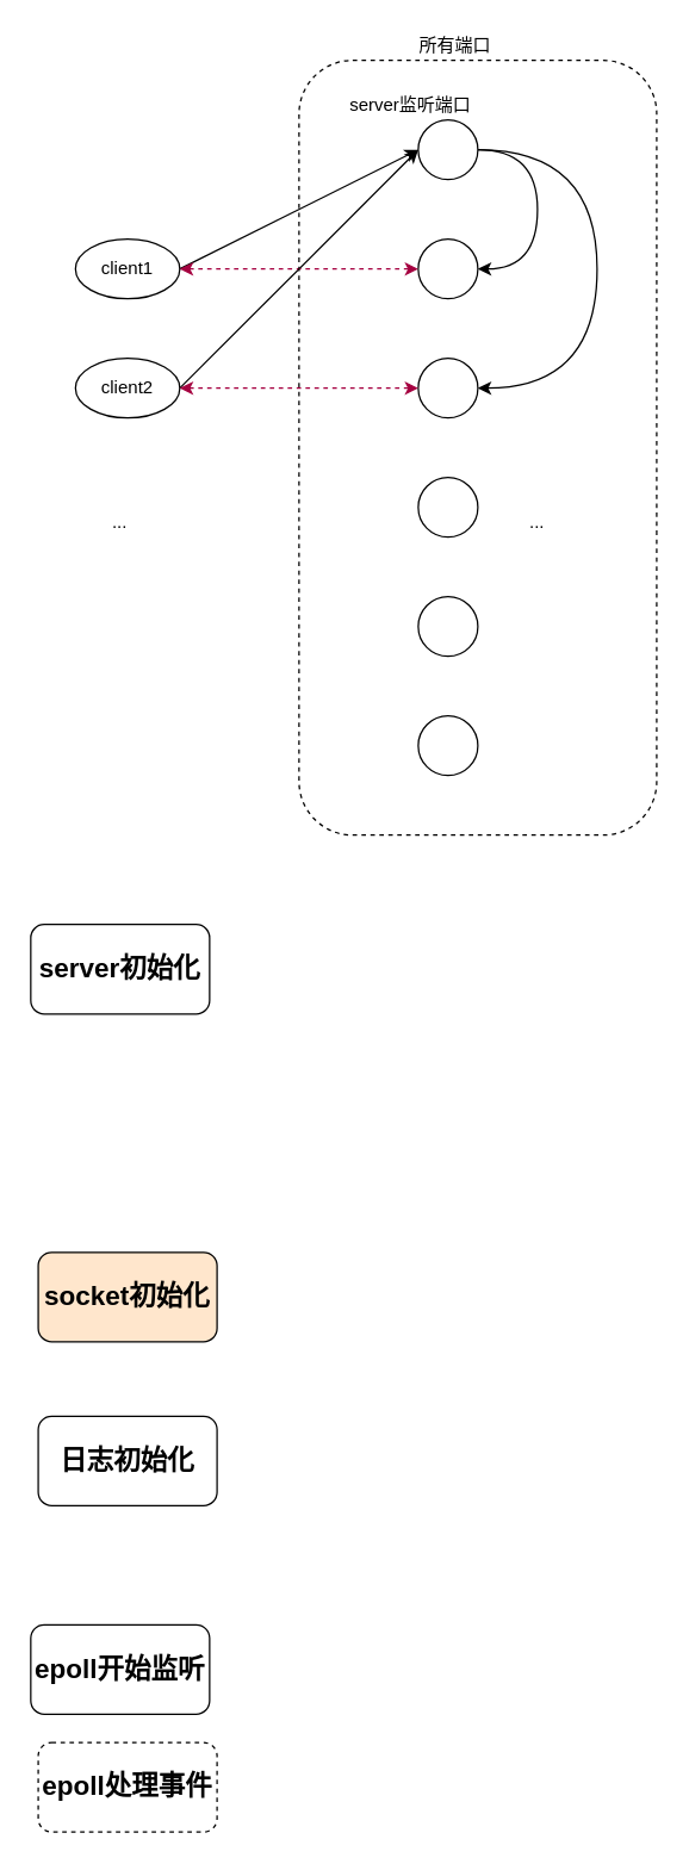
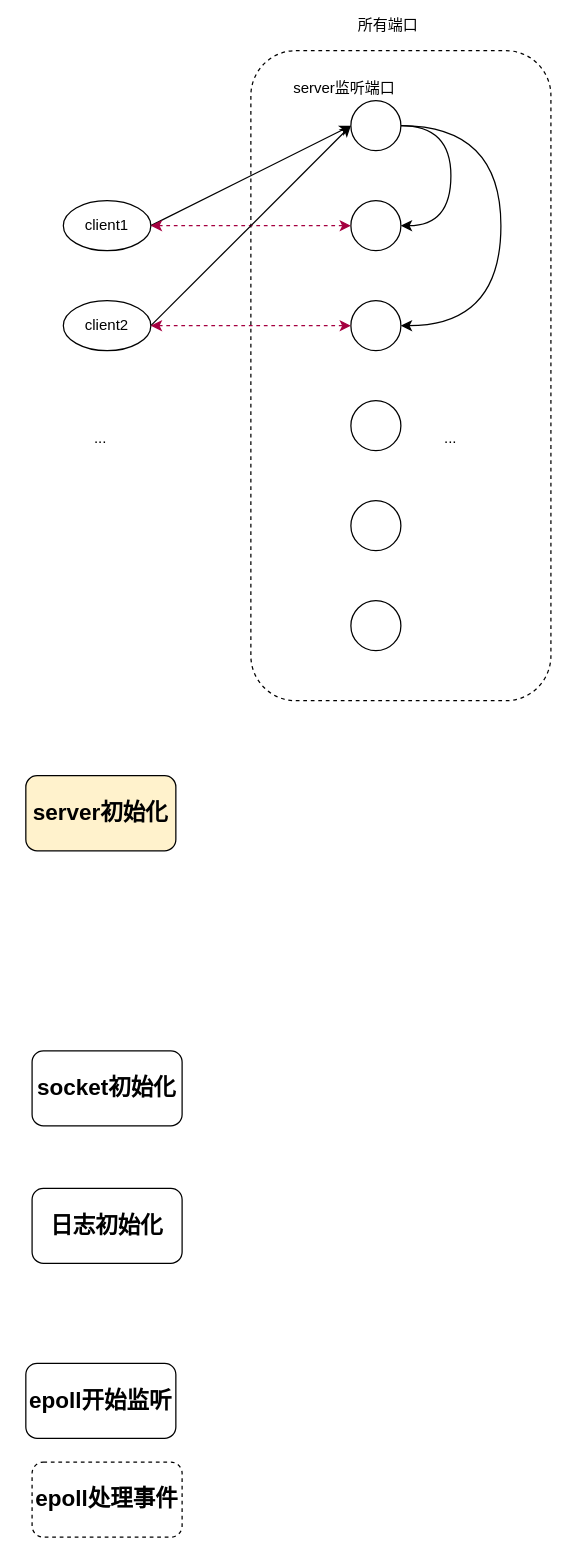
- <mxCell id="18" value="所有端口" style="text;html=1;strokeColor=none;fillColor=none;align=center;verticalAlign=middle;whiteSpace=wrap;rounded=0;dashed=1;" vertex="1" parent="1"><mxGeometry x="280" y="20" width="50" height="20" as="geometry" /></mxCell>
+ <mxCell id="18" value="所有端口" style="text;html=1;strokeColor=none;fillColor=none;align=center;verticalAlign=middle;whiteSpace=wrap;rounded=0;dashed=1;" vertex="1" parent="1"><mxGeometry x="285" y="10" width="50" height="20" as="geometry" /></mxCell>
- <mxCell id="2" value="&lt;h2&gt;server初始化&lt;/h2&gt;" style="rounded=1;whiteSpace=wrap;html=1;" parent="1" vertex="1"><mxGeometry x="20" y="620" width="120" height="60" as="geometry" /></mxCell>
+ <mxCell id="2" value="&lt;h2&gt;server初始化&lt;/h2&gt;" style="rounded=1;whiteSpace=wrap;html=1;fillColor=#fff2cc;" parent="1" vertex="1"><mxGeometry x="20" y="620" width="120" height="60" as="geometry" /></mxCell>
- <mxCell id="22" value="&lt;h2&gt;socket初始化&lt;/h2&gt;" style="rounded=1;whiteSpace=wrap;html=1;fillColor=#ffe6cc;" vertex="1" parent="1"><mxGeometry x="25" y="840" width="120" height="60" as="geometry" /></mxCell>
+ <mxCell id="22" value="&lt;h2&gt;socket初始化&lt;/h2&gt;" style="rounded=1;whiteSpace=wrap;html=1;" vertex="1" parent="1"><mxGeometry x="25" y="840" width="120" height="60" as="geometry" /></mxCell>
